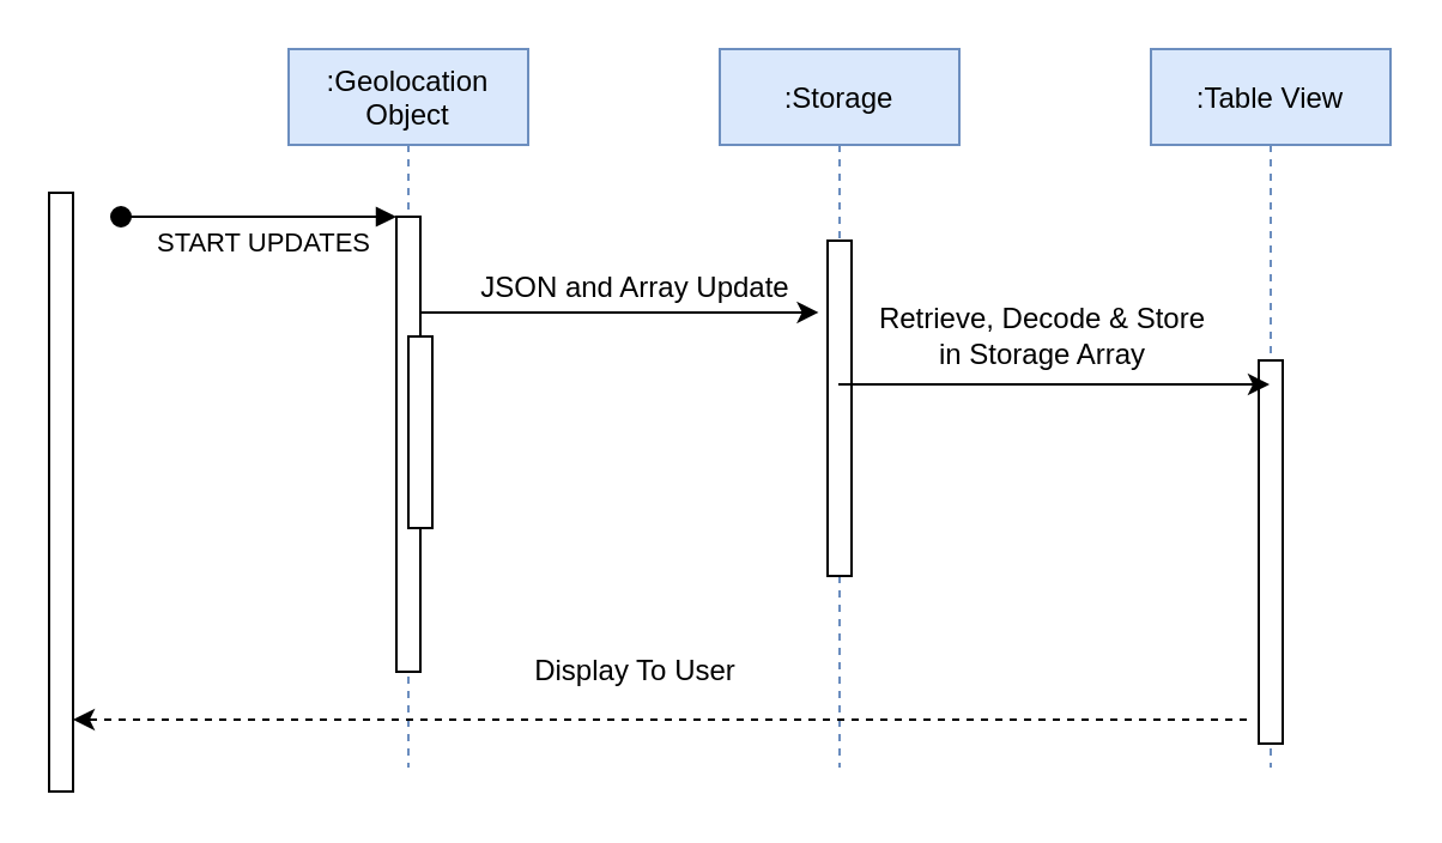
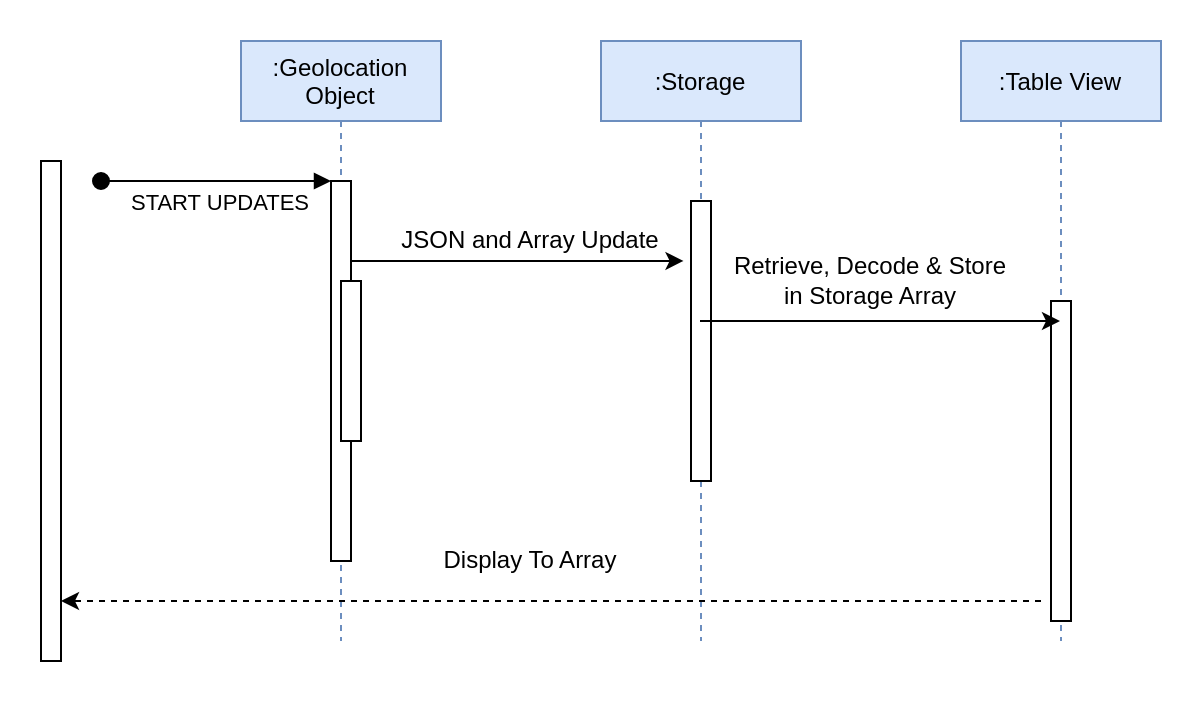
- <mxCell id="16" value="Display To User" style="text;html=1;strokeColor=none;fillColor=none;align=center;verticalAlign=middle;whiteSpace=wrap;rounded=0;" parent="1" vertex="1"><mxGeometry x="190" y="270" width="150" height="20" as="geometry" /></mxCell>
+ <mxCell id="16" value="Display To Array" style="text;html=1;strokeColor=none;fillColor=none;align=center;verticalAlign=middle;whiteSpace=wrap;rounded=0;" parent="1" vertex="1"><mxGeometry x="190" y="270" width="150" height="20" as="geometry" /></mxCell>
